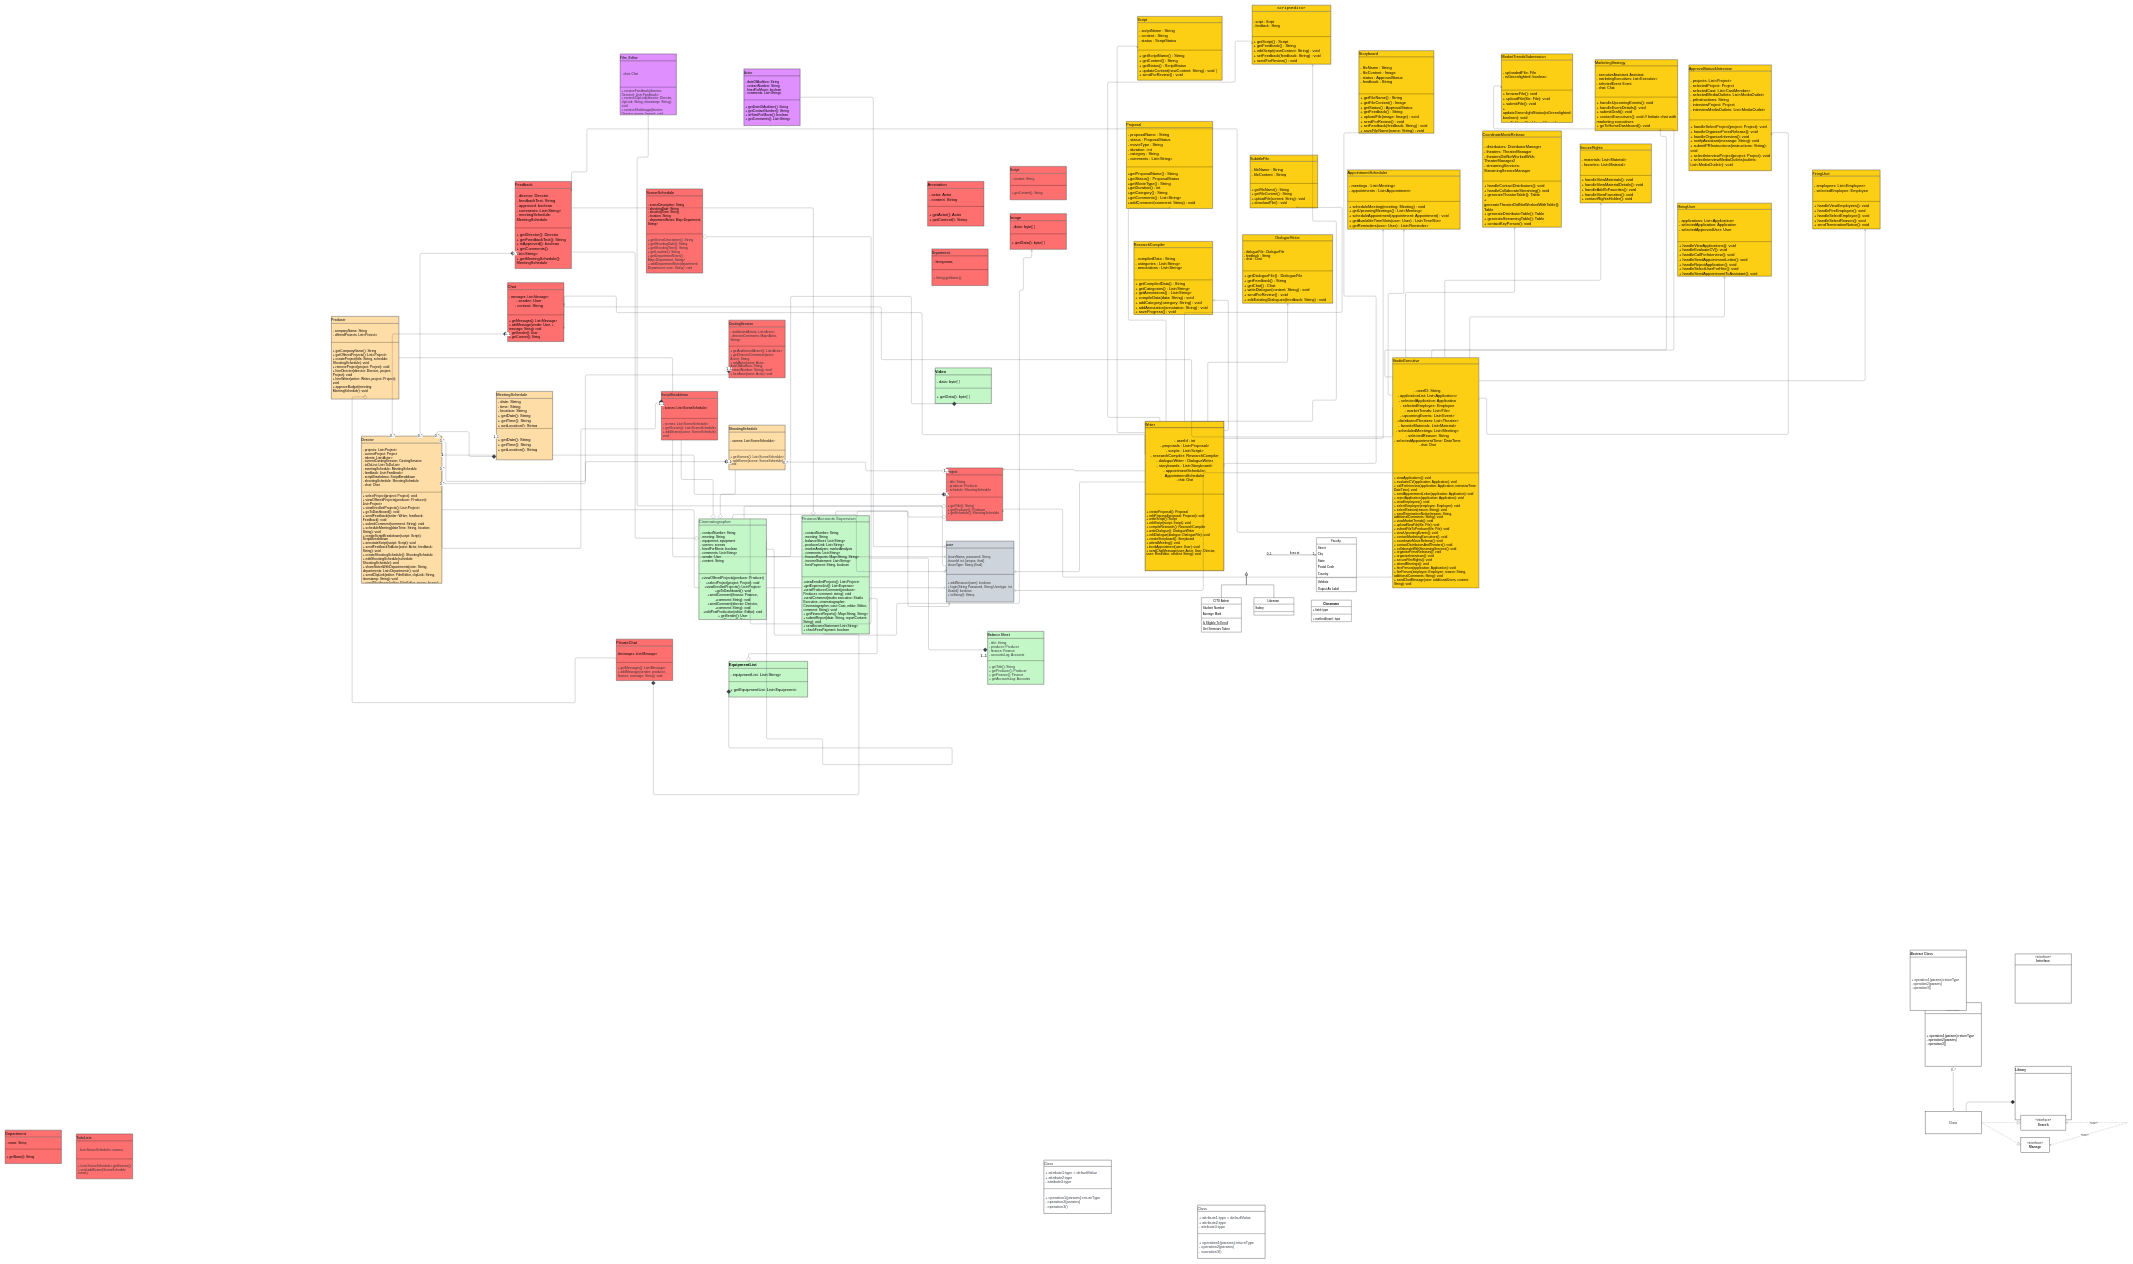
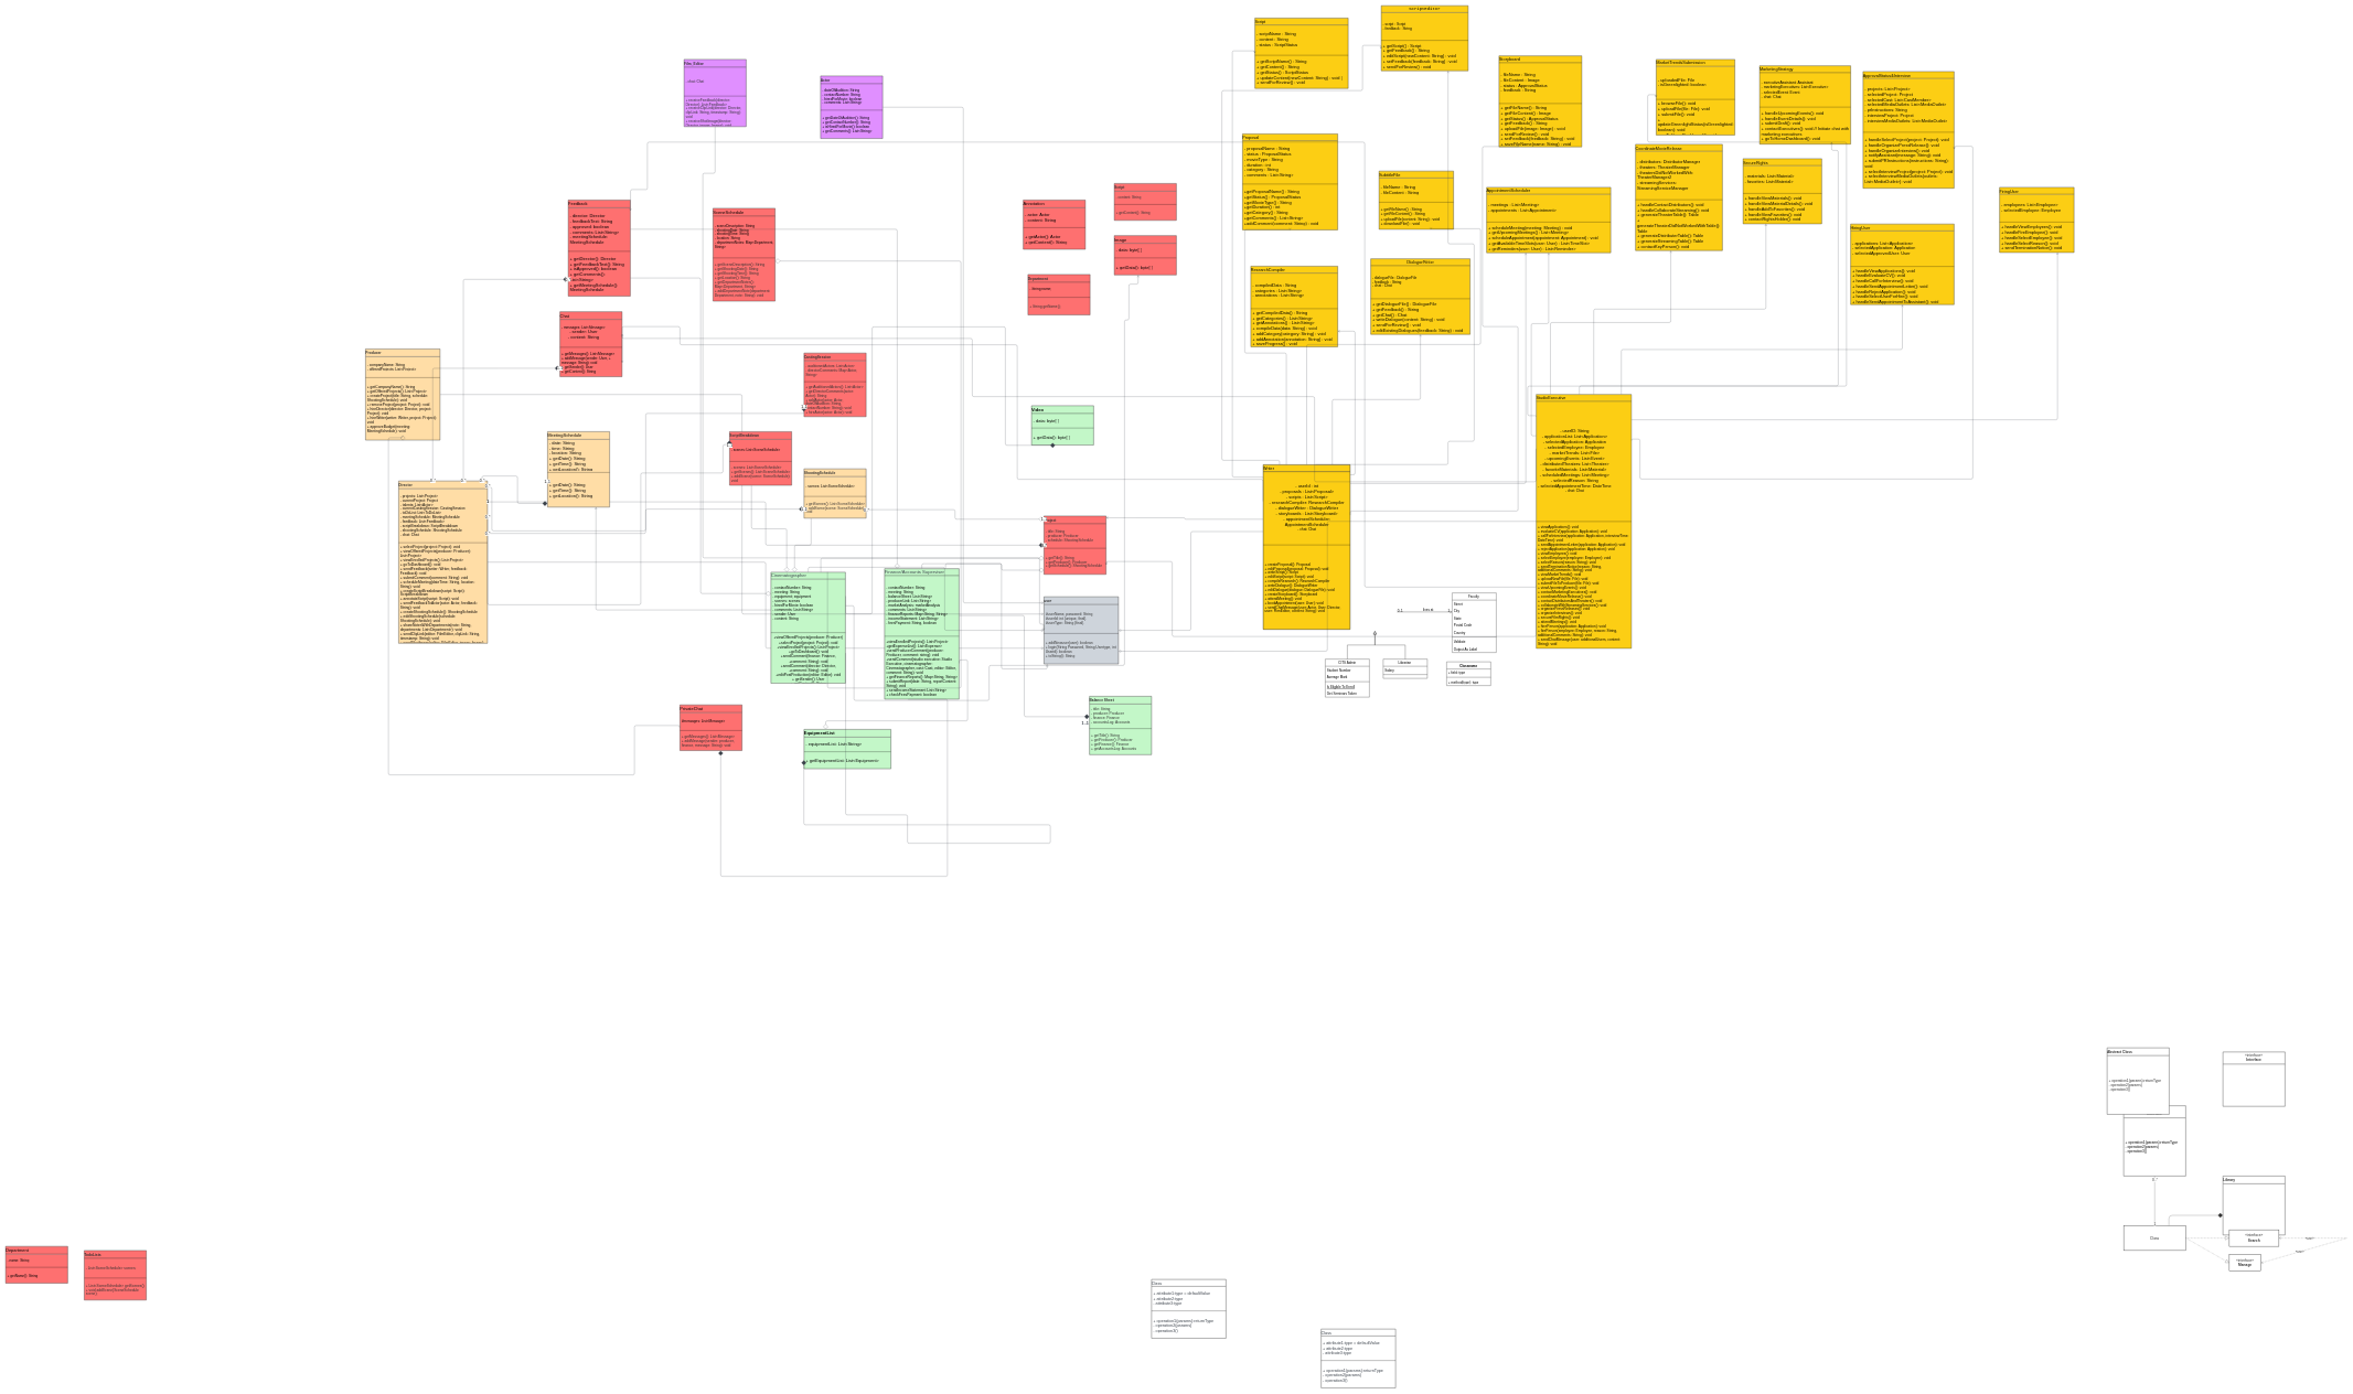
+ <mxCell id="173" value="" style="html=1;jettySize=18;whiteSpace=wrap;fontSize=13;strokeColor=#3a414a;strokeOpacity=100;strokeWidth=0.8;rounded=1;arcSize=12;edgeStyle=orthogonalEdgeStyle;startArrow=none;endArrow=open;exitX=-0.003;exitY=0.34;exitPerimeter=0;entryX=0.78;entryY=1.003;entryPerimeter=0;lucidId=nqekU_3L~ME1;" parent="1" source="64" target="129" edge="1"><mxGeometry width="100" height="100" relative="1" as="geometry"><Array as="points" /></mxGeometry></mxCell>
